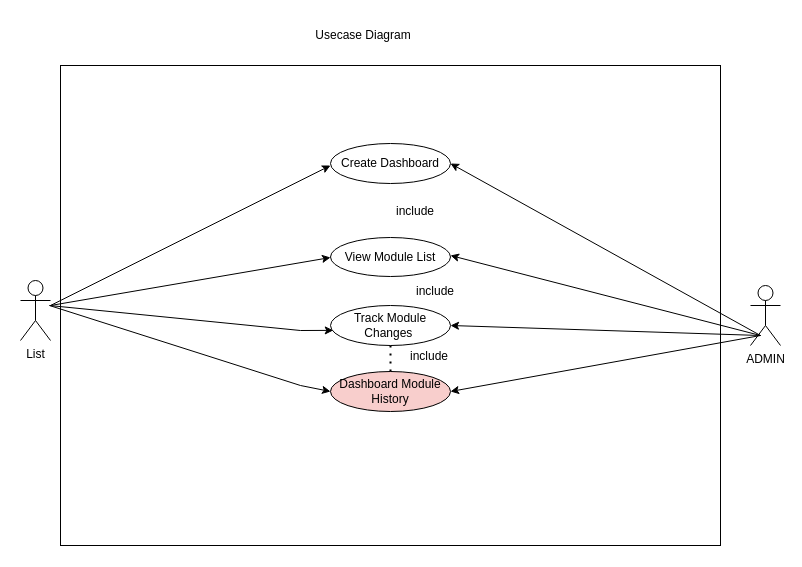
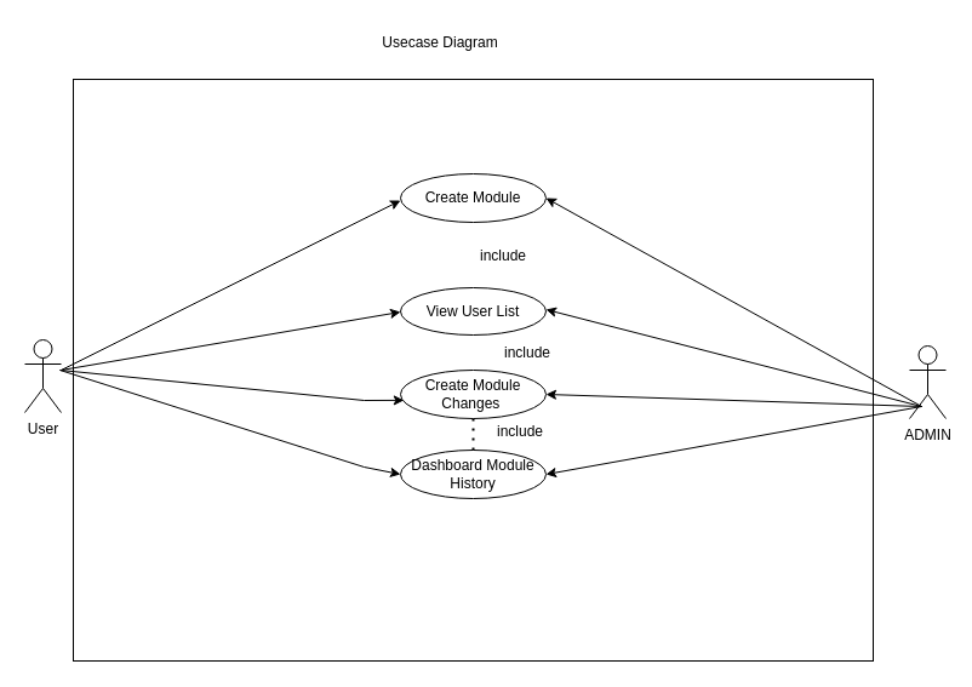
- <mxCell id="6" value="Create Dashboard" style="ellipse;whiteSpace=wrap;html=1;" vertex="1" parent="1"><mxGeometry x="330" y="143" width="120" height="40" as="geometry" /></mxCell>
+ <mxCell id="6" value="Create Module" style="ellipse;whiteSpace=wrap;html=1;" vertex="1" parent="1"><mxGeometry x="330" y="143" width="120" height="40" as="geometry" /></mxCell>
- <mxCell id="7" value="View Module List" style="ellipse;whiteSpace=wrap;html=1;" vertex="1" parent="1"><mxGeometry x="330" y="237" width="120" height="39" as="geometry" /></mxCell>
+ <mxCell id="7" value="View User List" style="ellipse;whiteSpace=wrap;html=1;" vertex="1" parent="1"><mxGeometry x="330" y="237" width="120" height="39" as="geometry" /></mxCell>
- <mxCell id="8" value="Track Module Changes&amp;nbsp;" style="ellipse;whiteSpace=wrap;html=1;" vertex="1" parent="1"><mxGeometry x="330" y="305" width="120" height="40" as="geometry" /></mxCell>
+ <mxCell id="8" value="Create Module Changes&amp;nbsp;" style="ellipse;whiteSpace=wrap;html=1;" vertex="1" parent="1"><mxGeometry x="330" y="305" width="120" height="40" as="geometry" /></mxCell>
- <mxCell id="4" value="List" style="shape=umlActor;verticalLabelPosition=bottom;verticalAlign=top;html=1;outlineConnect=0;" vertex="1" parent="1"><mxGeometry x="20" y="280" width="30" height="60" as="geometry" /></mxCell>
+ <mxCell id="4" value="User" style="shape=umlActor;verticalLabelPosition=bottom;verticalAlign=top;html=1;outlineConnect=0;" vertex="1" parent="1"><mxGeometry x="20" y="280" width="30" height="60" as="geometry" /></mxCell>
- <mxCell id="9" value="Dashboard Module History" style="ellipse;whiteSpace=wrap;html=1;fillColor=#f8cecc;" vertex="1" parent="1"><mxGeometry x="330" y="371" width="120" height="40" as="geometry" /></mxCell>
+ <mxCell id="9" value="Dashboard Module History" style="ellipse;whiteSpace=wrap;html=1;" vertex="1" parent="1"><mxGeometry x="330" y="371" width="120" height="40" as="geometry" /></mxCell>
